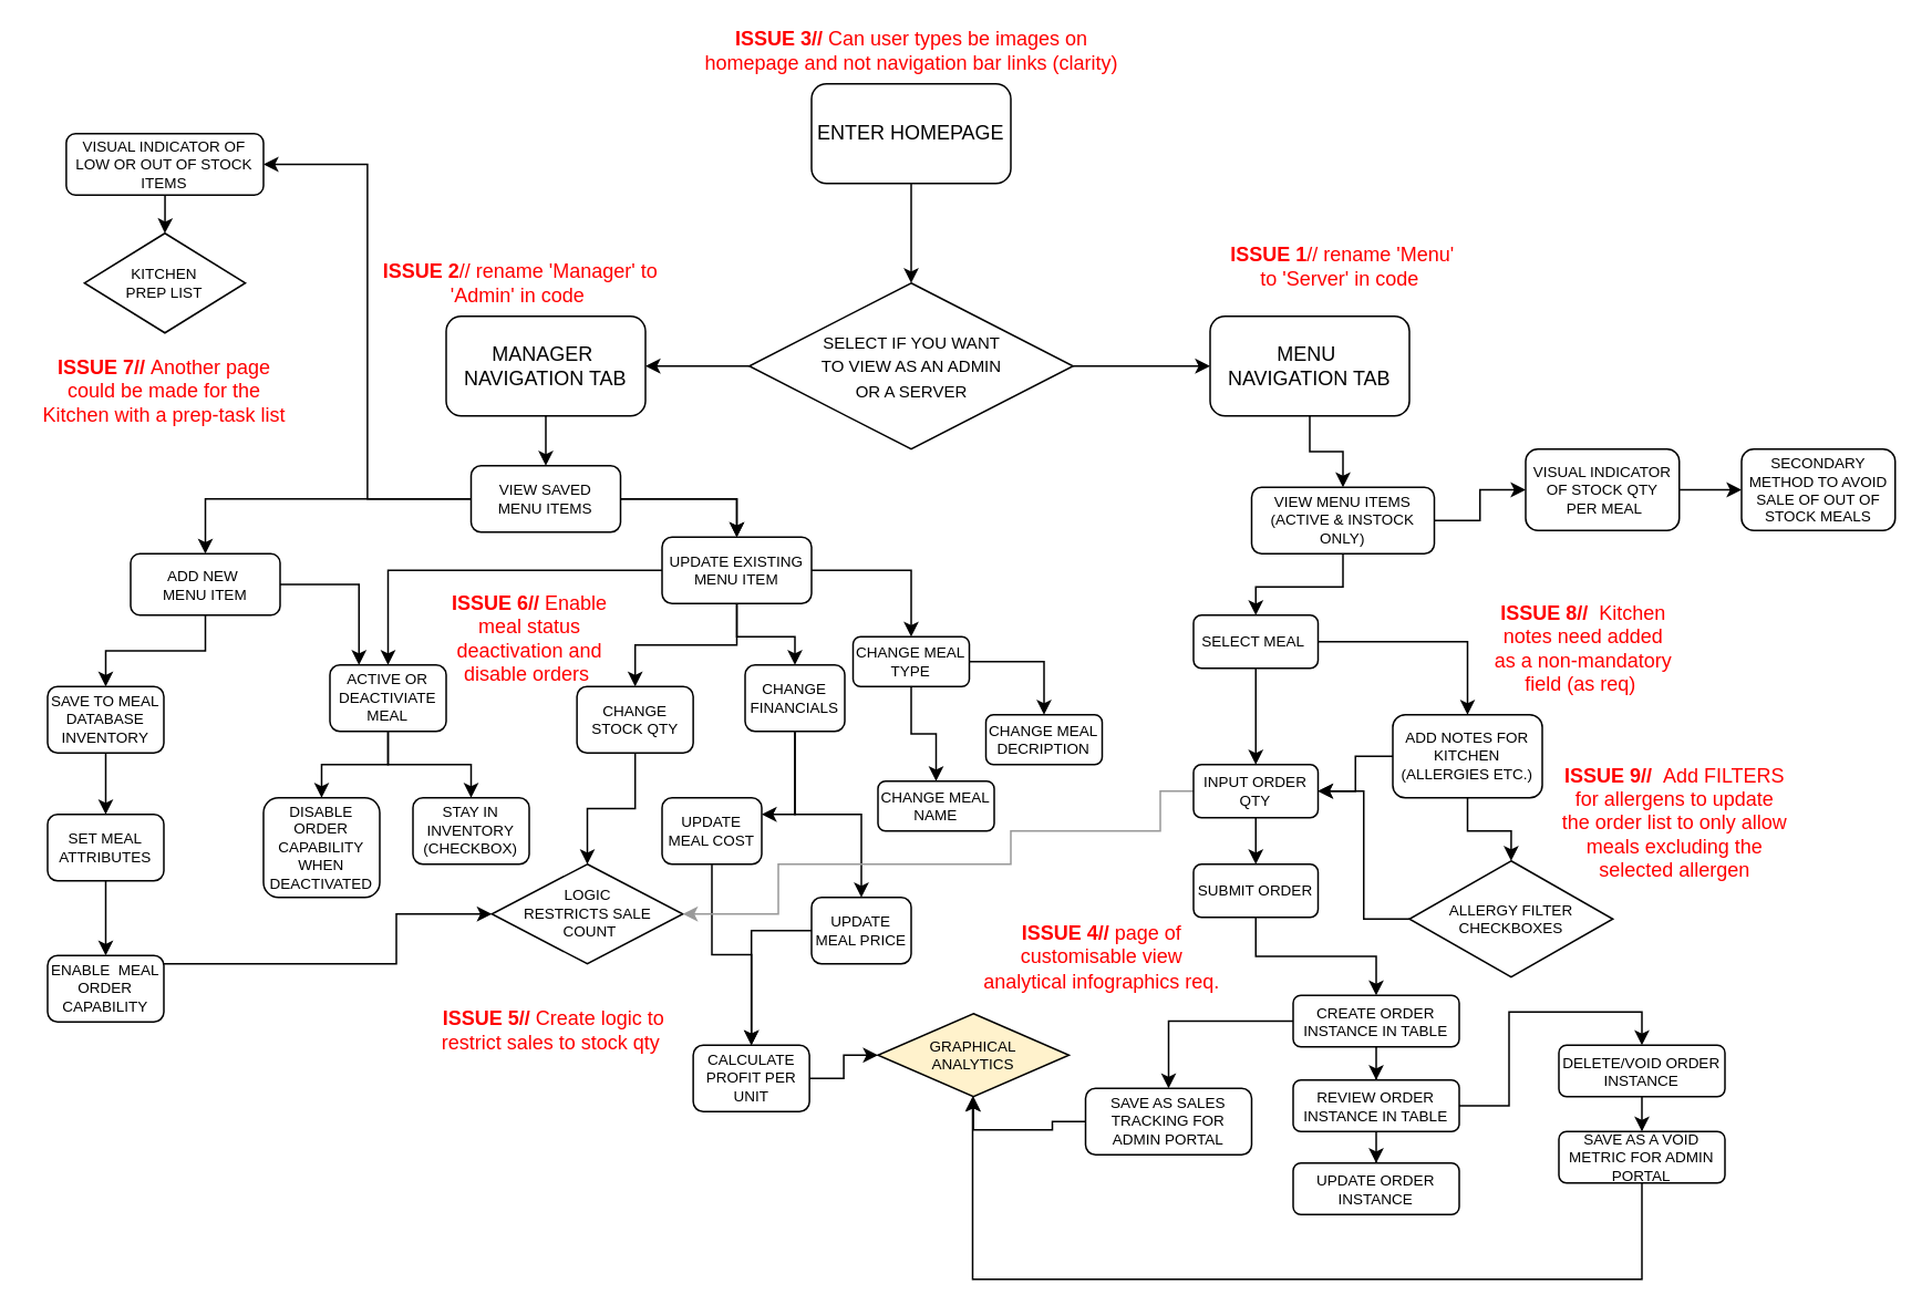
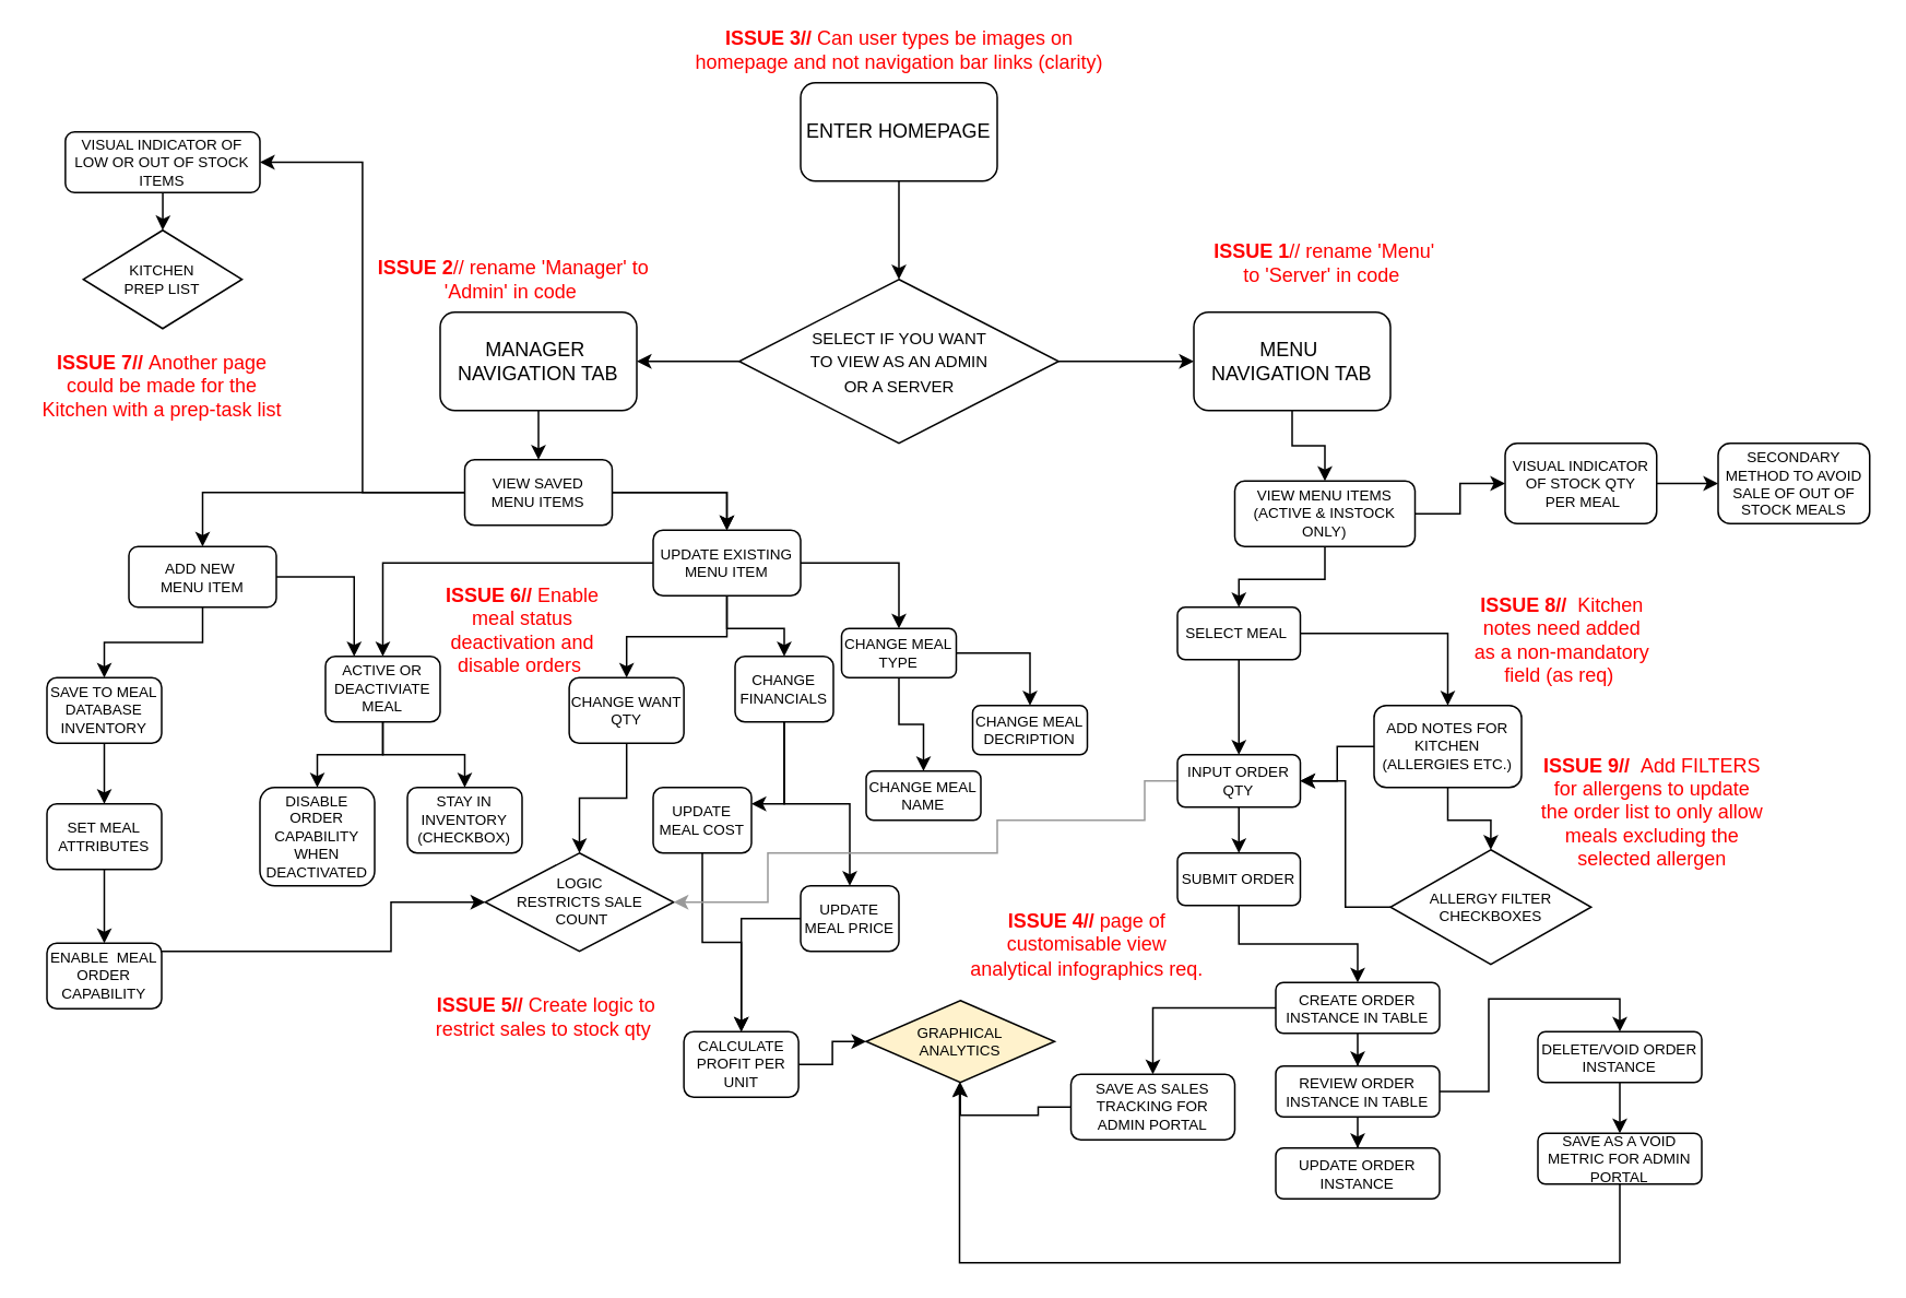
- <mxCell id="28" value="CHANGE STOCK QTY" style="rounded=1;whiteSpace=wrap;html=1;fontSize=9;" vertex="1" parent="1"><mxGeometry x="346.75" y="413" width="70" height="40" as="geometry" /></mxCell>
+ <mxCell id="28" value="CHANGE WANT QTY" style="rounded=1;whiteSpace=wrap;html=1;fontSize=9;" vertex="1" parent="1"><mxGeometry x="346.75" y="413" width="70" height="40" as="geometry" /></mxCell>
- <mxCell id="92" value="SAVE AS A VOID METRIC FOR ADMIN PORTAL" style="rounded=1;whiteSpace=wrap;html=1;fontSize=9;" vertex="1" parent="1"><mxGeometry x="938" y="681" width="100" height="31" as="geometry" /></mxCell>
+ <mxCell id="92" value="SAVE AS A VOID METRIC FOR ADMIN PORTAL" style="rounded=1;whiteSpace=wrap;html=1;fontSize=9;" vertex="1" parent="1"><mxGeometry x="938" y="691" width="100" height="31" as="geometry" /></mxCell>
